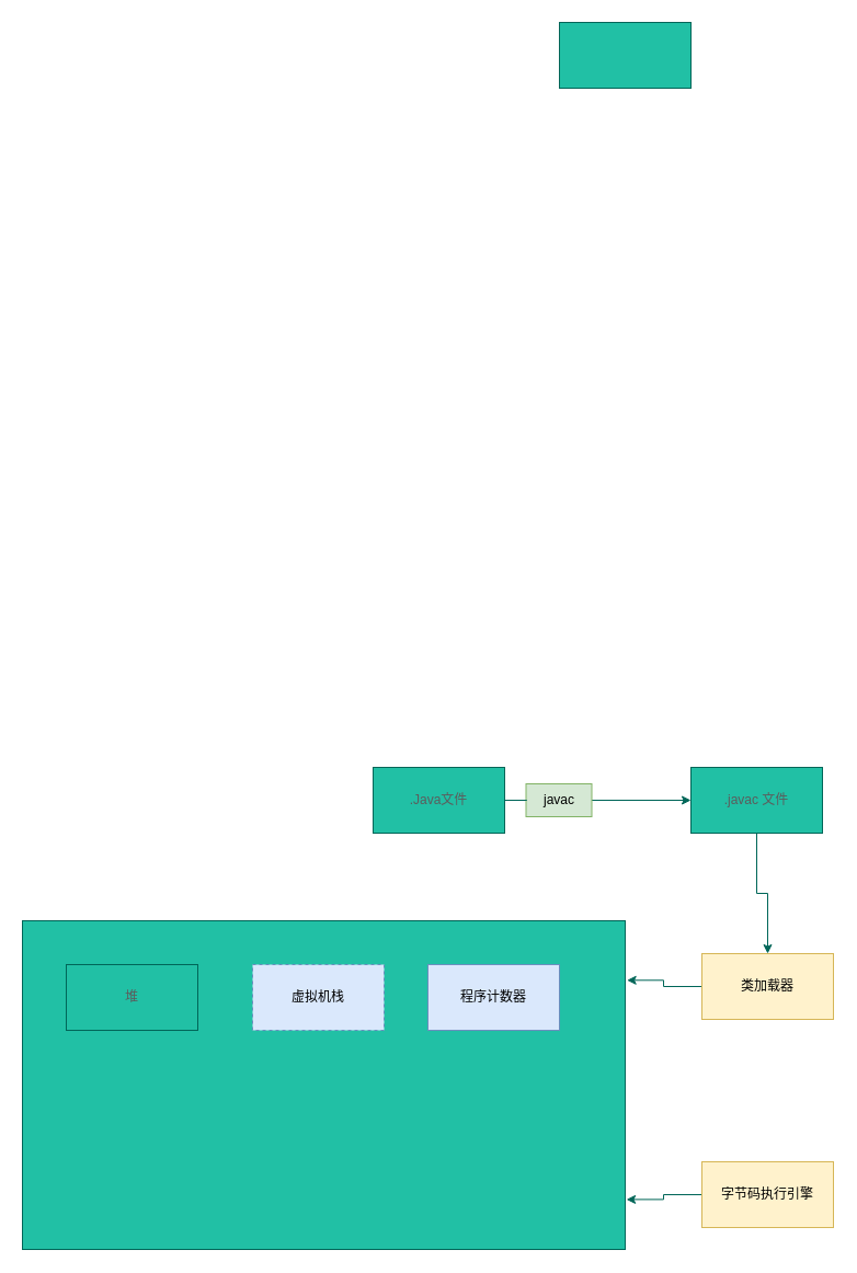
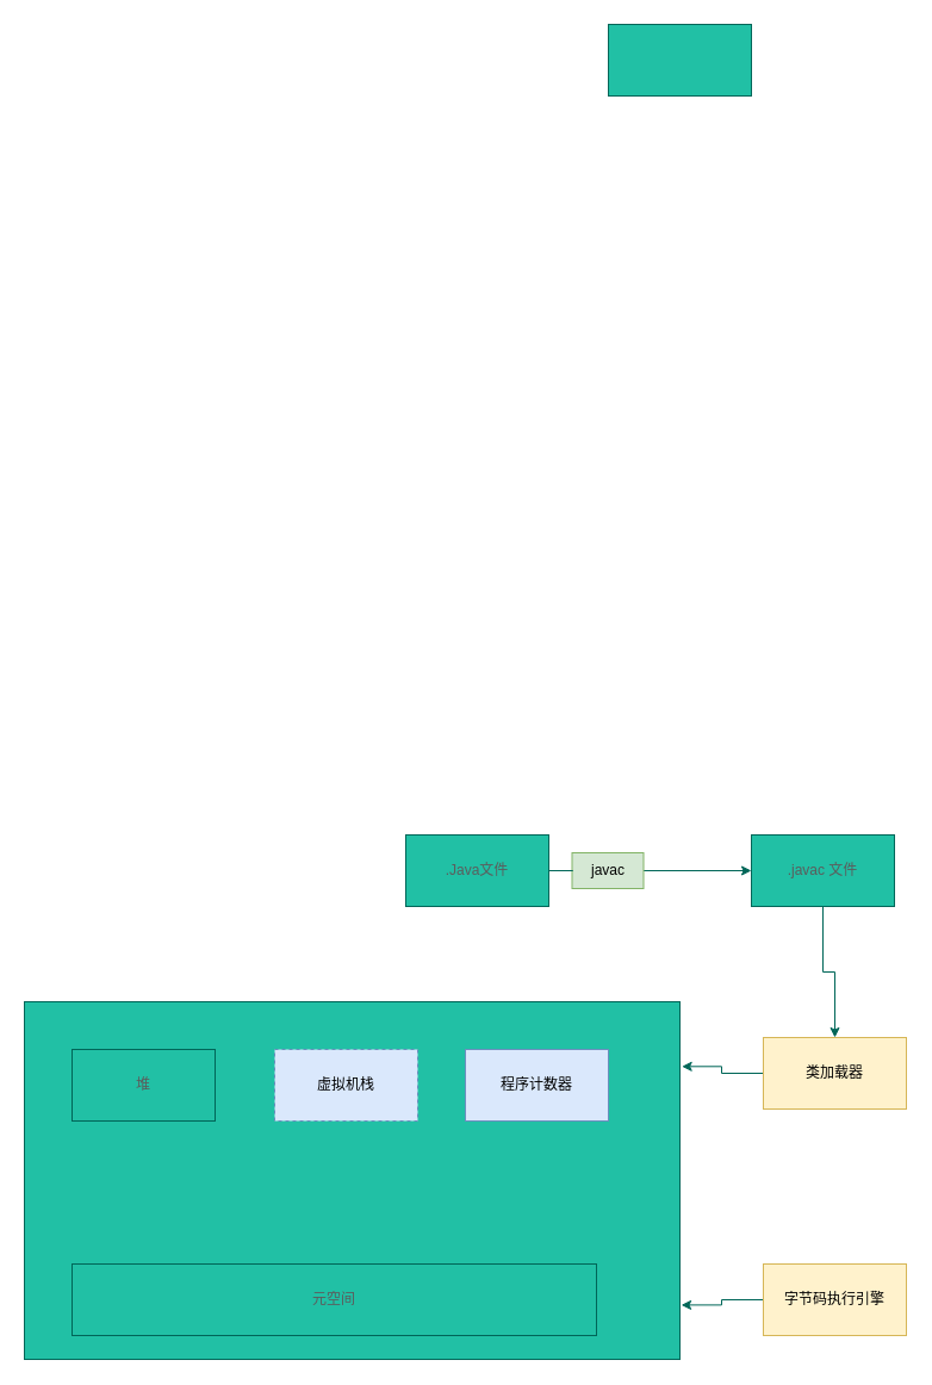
+ <mxCell id="14" value="元空间" style="rounded=0;whiteSpace=wrap;html=1;fillColor=#21C0A5;strokeColor=#006658;fontColor=#5C5C5C;" vertex="1" parent="1"><mxGeometry x="60" y="1060" width="440" height="60" as="geometry" /></mxCell>
